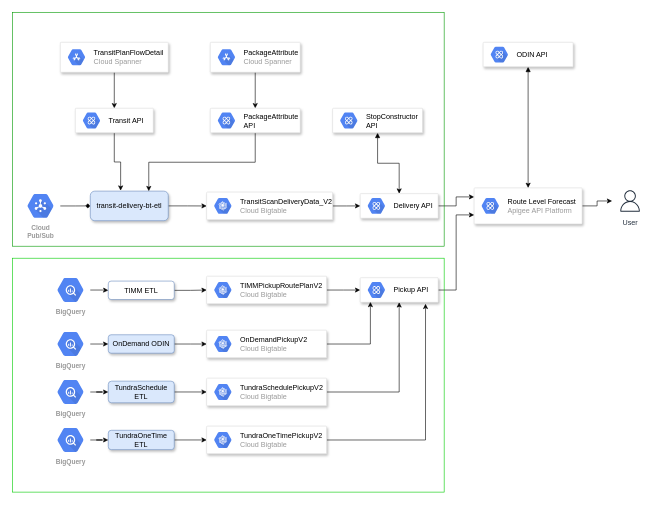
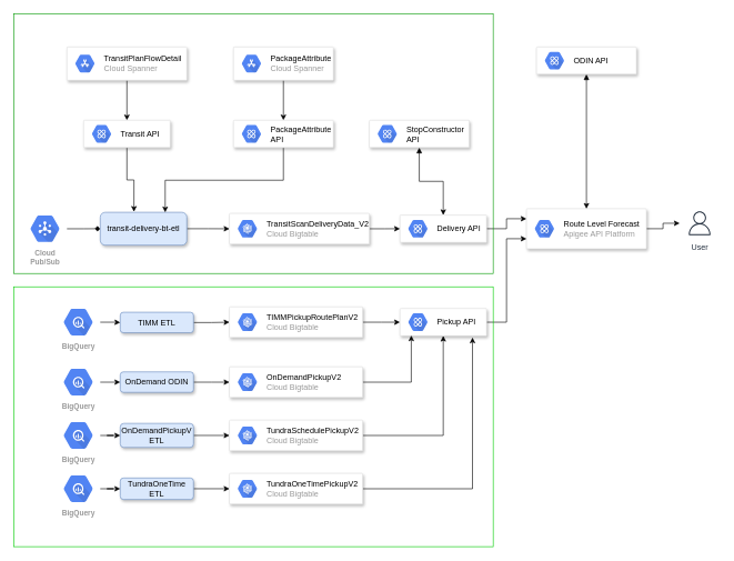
- <mxCell id="40" value="TIMM ETL" style="rounded=1;whiteSpace=wrap;html=1;fillColor=#ffffff;strokeColor=#6c8ebf;shadow=1;glass=0;" vertex="1" parent="1"><mxGeometry x="180" y="468.19" width="110" height="30.75" as="geometry" /></mxCell>
+ <mxCell id="40" value="TIMM ETL" style="rounded=1;whiteSpace=wrap;html=1;fillColor=#dae8fc;strokeColor=#6c8ebf;shadow=1;glass=0;" vertex="1" parent="1"><mxGeometry x="180" y="468.19" width="110" height="30.75" as="geometry" /></mxCell>
- <mxCell id="47" value="TundraSchedule ETL" style="rounded=1;whiteSpace=wrap;html=1;fillColor=#dae8fc;strokeColor=#6c8ebf;shadow=1;glass=0;" vertex="1" parent="1"><mxGeometry x="180" y="635" width="110" height="36.12" as="geometry" /></mxCell>
+ <mxCell id="47" value="OnDemandPickupV ETL" style="rounded=1;whiteSpace=wrap;html=1;fillColor=#dae8fc;strokeColor=#6c8ebf;shadow=1;glass=0;" vertex="1" parent="1"><mxGeometry x="180" y="635" width="110" height="36.12" as="geometry" /></mxCell>
